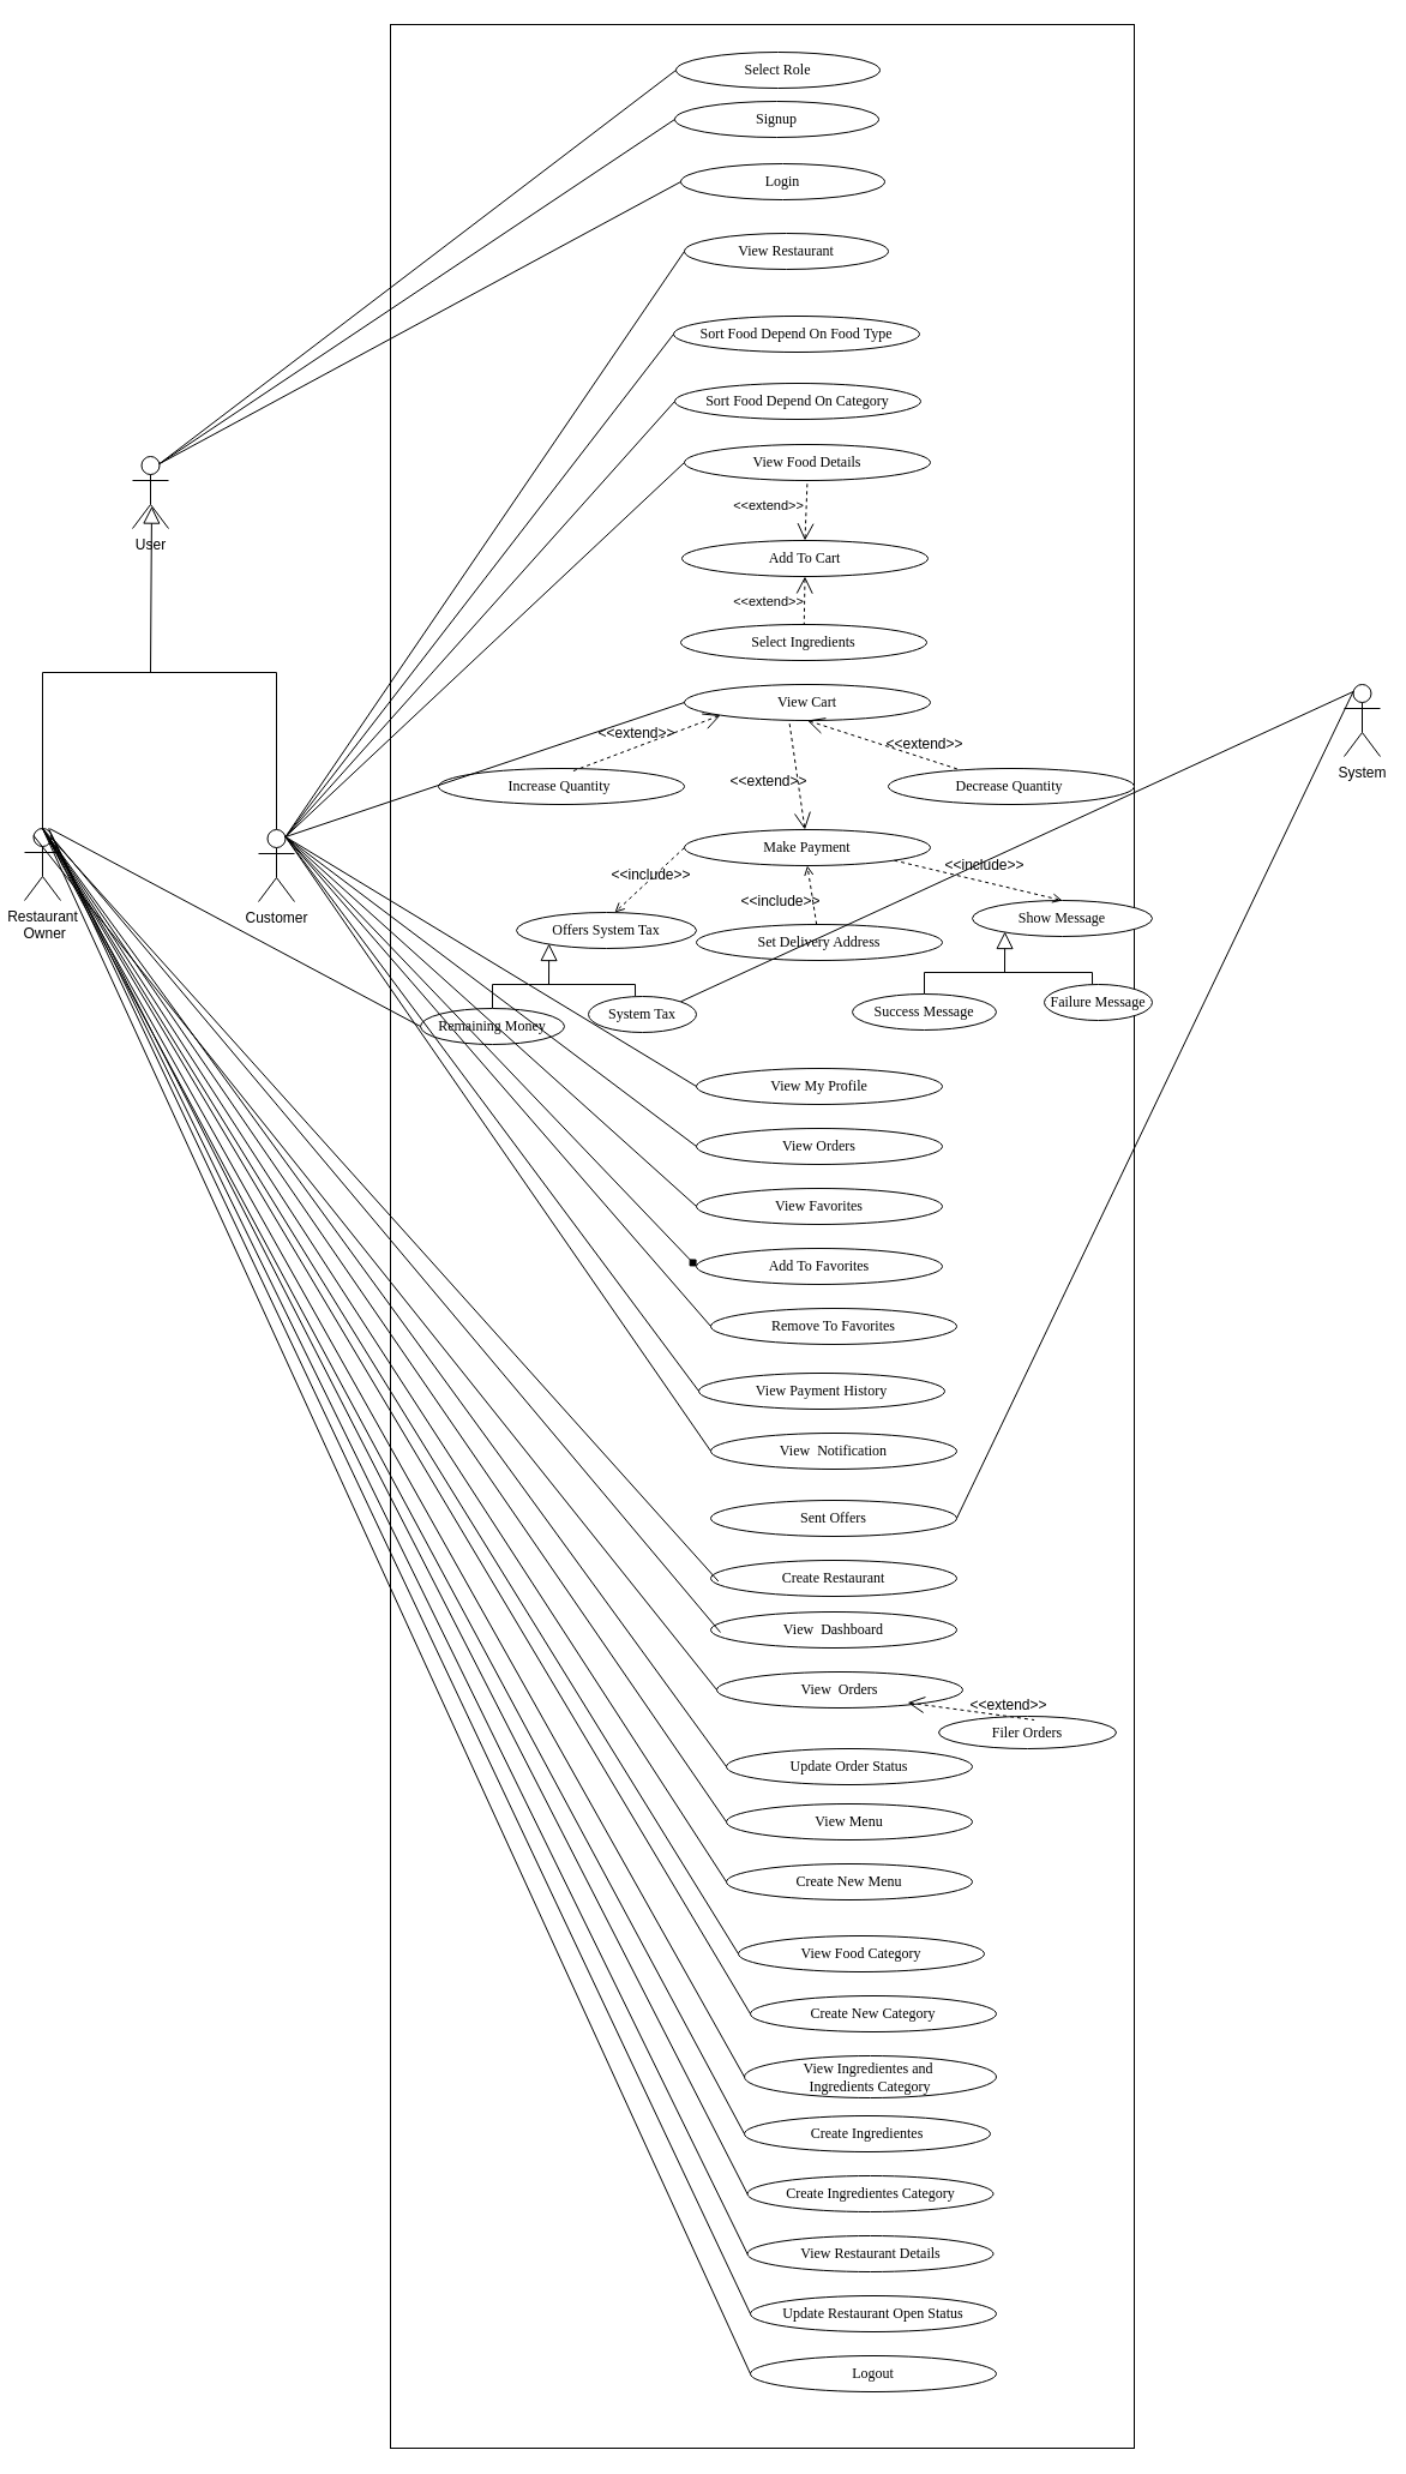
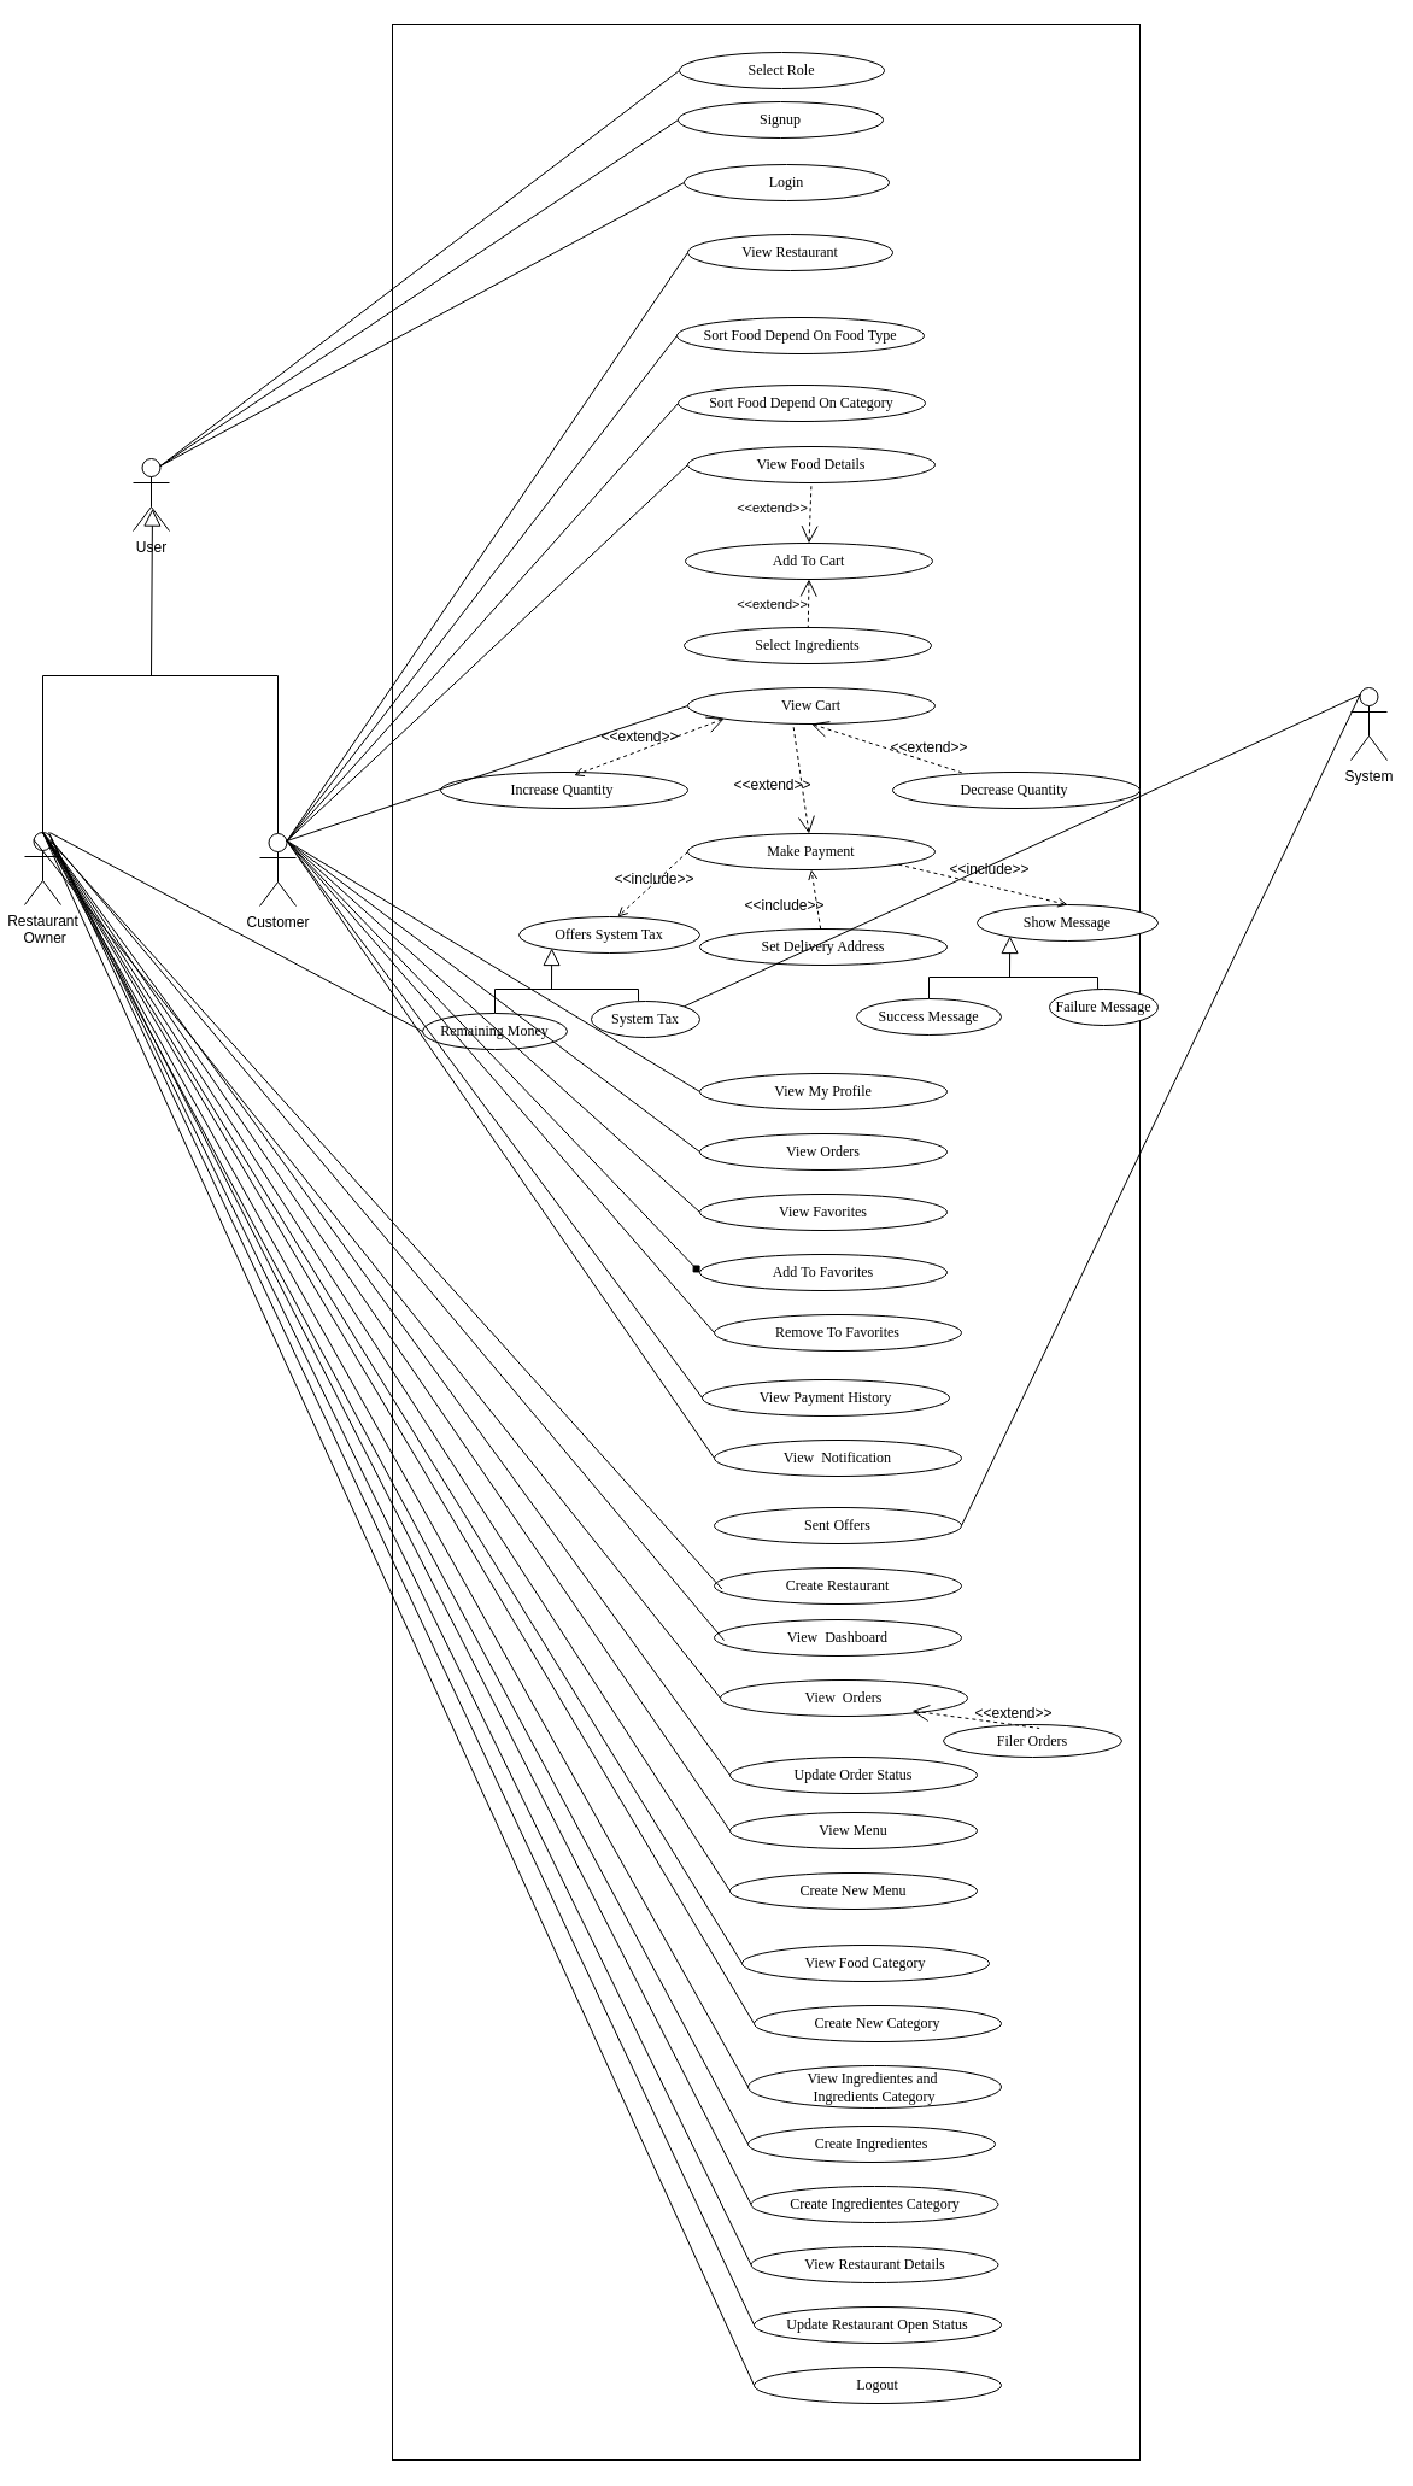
- <mxCell id="23" value="&amp;lt;&amp;lt;extend&amp;gt;&amp;gt;" style="edgeStyle=none;html=1;startArrow=open;endArrow=none;startSize=12;verticalAlign=bottom;dashed=1;labelBackgroundColor=none;rounded=0;fontFamily=Helvetica;fontSize=12;fontColor=default;entryX=0.54;entryY=0.089;entryDx=0;entryDy=0;entryPerimeter=0;exitX=0;exitY=1;exitDx=0;exitDy=0;" edge="1" parent="1" source="20" target="21"><mxGeometry x="0.113" y="-2" width="160" relative="1" as="geometry"><mxPoint x="530" y="610" as="sourcePoint" /><mxPoint x="690" y="610" as="targetPoint" /><mxPoint as="offset" /></mxGeometry></mxCell>
+ <mxCell id="23" value="&amp;lt;&amp;lt;extend&amp;gt;&amp;gt;" style="edgeStyle=none;html=1;startArrow=open;endArrow=open;startSize=12;verticalAlign=bottom;dashed=1;labelBackgroundColor=none;rounded=0;fontFamily=Helvetica;fontSize=12;fontColor=default;entryX=0.54;entryY=0.089;entryDx=0;entryDy=0;entryPerimeter=0;exitX=0;exitY=1;exitDx=0;exitDy=0;" edge="1" parent="1" source="20" target="21"><mxGeometry x="0.113" y="-2" width="160" relative="1" as="geometry"><mxPoint x="530" y="610" as="sourcePoint" /><mxPoint x="690" y="610" as="targetPoint" /><mxPoint as="offset" /></mxGeometry></mxCell>
